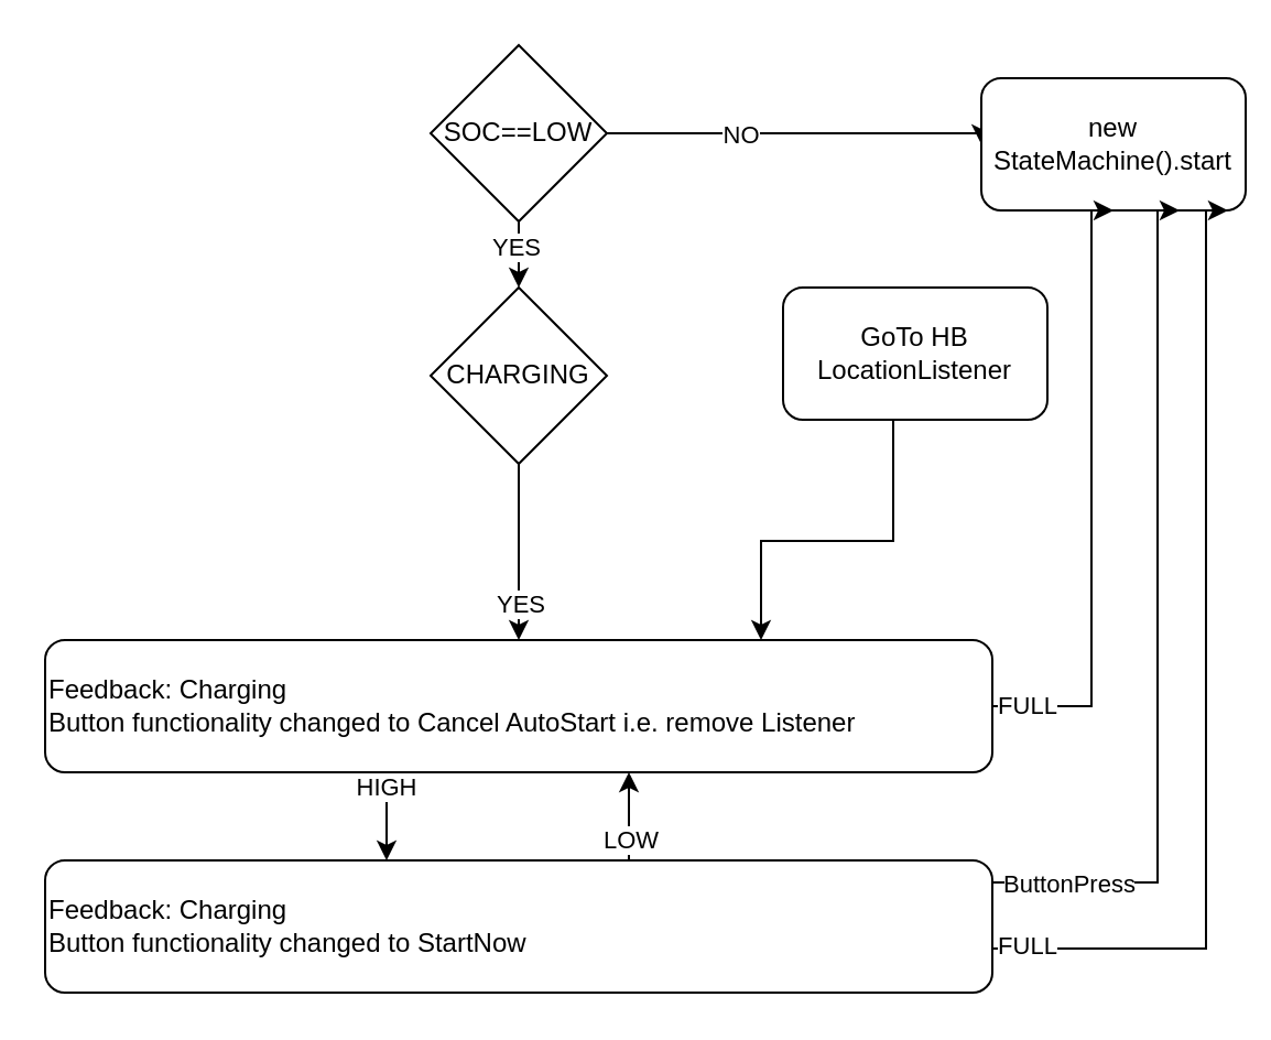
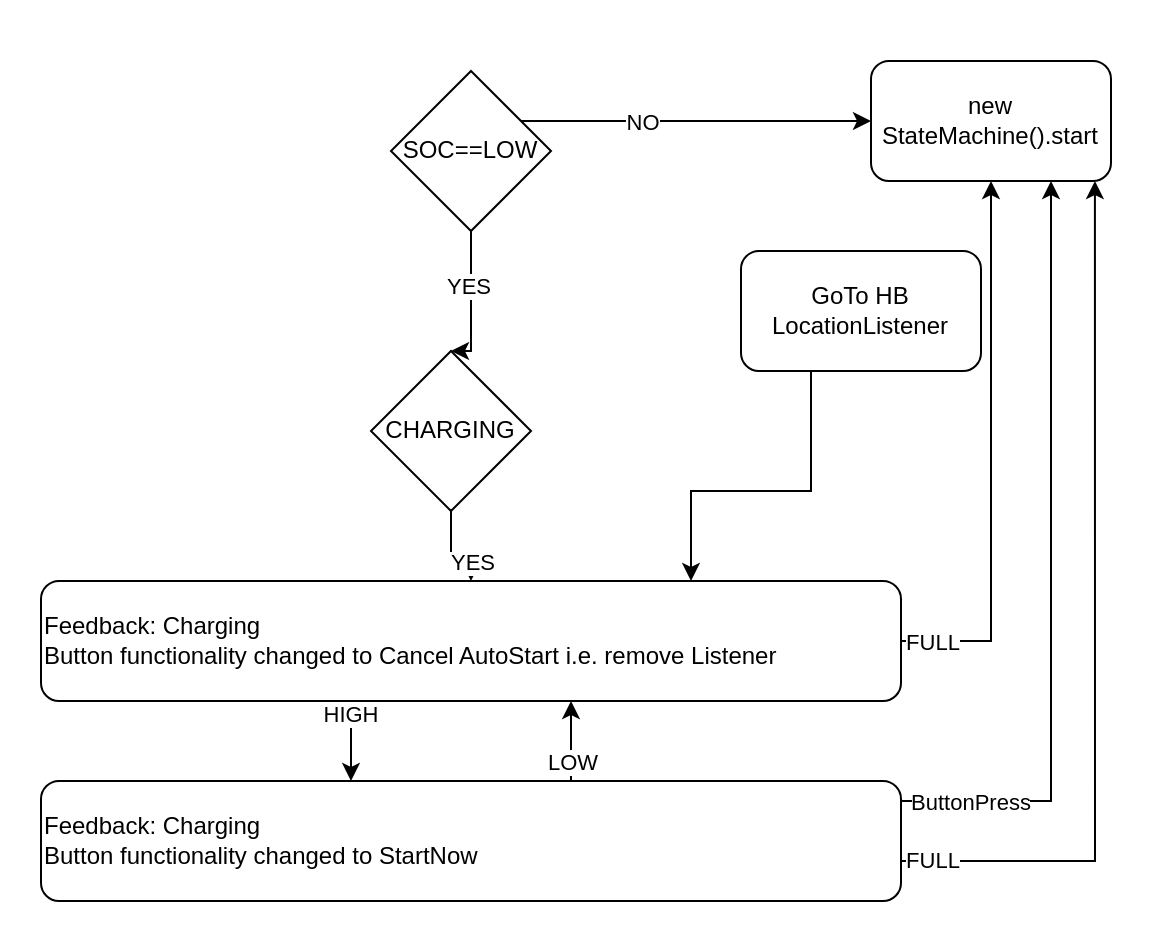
- <mxCell id="6" value="SOC==LOW" style="rhombus;whiteSpace=wrap;html=1;" vertex="1" parent="1"><mxGeometry x="195" y="20" width="80" height="80" as="geometry" /></mxCell>
+ <mxCell id="6" value="SOC==LOW" style="rhombus;whiteSpace=wrap;html=1;" vertex="1" parent="1"><mxGeometry x="195" y="35" width="80" height="80" as="geometry" /></mxCell>
- <mxCell id="7" value="new StateMachine().start" style="rounded=1;whiteSpace=wrap;html=1;" vertex="1" parent="1"><mxGeometry x="445" y="35" width="120" height="60" as="geometry" /></mxCell>
+ <mxCell id="7" value="new StateMachine().start" style="rounded=1;whiteSpace=wrap;html=1;" vertex="1" parent="1"><mxGeometry x="435" y="30" width="120" height="60" as="geometry" /></mxCell>
- <mxCell id="12" value="&lt;div&gt;GoTo HB&lt;/div&gt;&lt;div&gt;LocationListener&lt;br&gt;&lt;/div&gt;" style="rounded=1;whiteSpace=wrap;html=1;" vertex="1" parent="1"><mxGeometry x="355" y="130" width="120" height="60" as="geometry" /></mxCell>
+ <mxCell id="12" value="&lt;div&gt;GoTo HB&lt;/div&gt;&lt;div&gt;LocationListener&lt;br&gt;&lt;/div&gt;" style="rounded=1;whiteSpace=wrap;html=1;" vertex="1" parent="1"><mxGeometry x="370" y="125" width="120" height="60" as="geometry" /></mxCell>
- <mxCell id="10" value="CHARGING" style="rhombus;whiteSpace=wrap;html=1;" vertex="1" parent="1"><mxGeometry x="195" y="130" width="80" height="80" as="geometry" /></mxCell>
+ <mxCell id="10" value="CHARGING" style="rhombus;whiteSpace=wrap;html=1;" vertex="1" parent="1"><mxGeometry x="185" y="175" width="80" height="80" as="geometry" /></mxCell>
